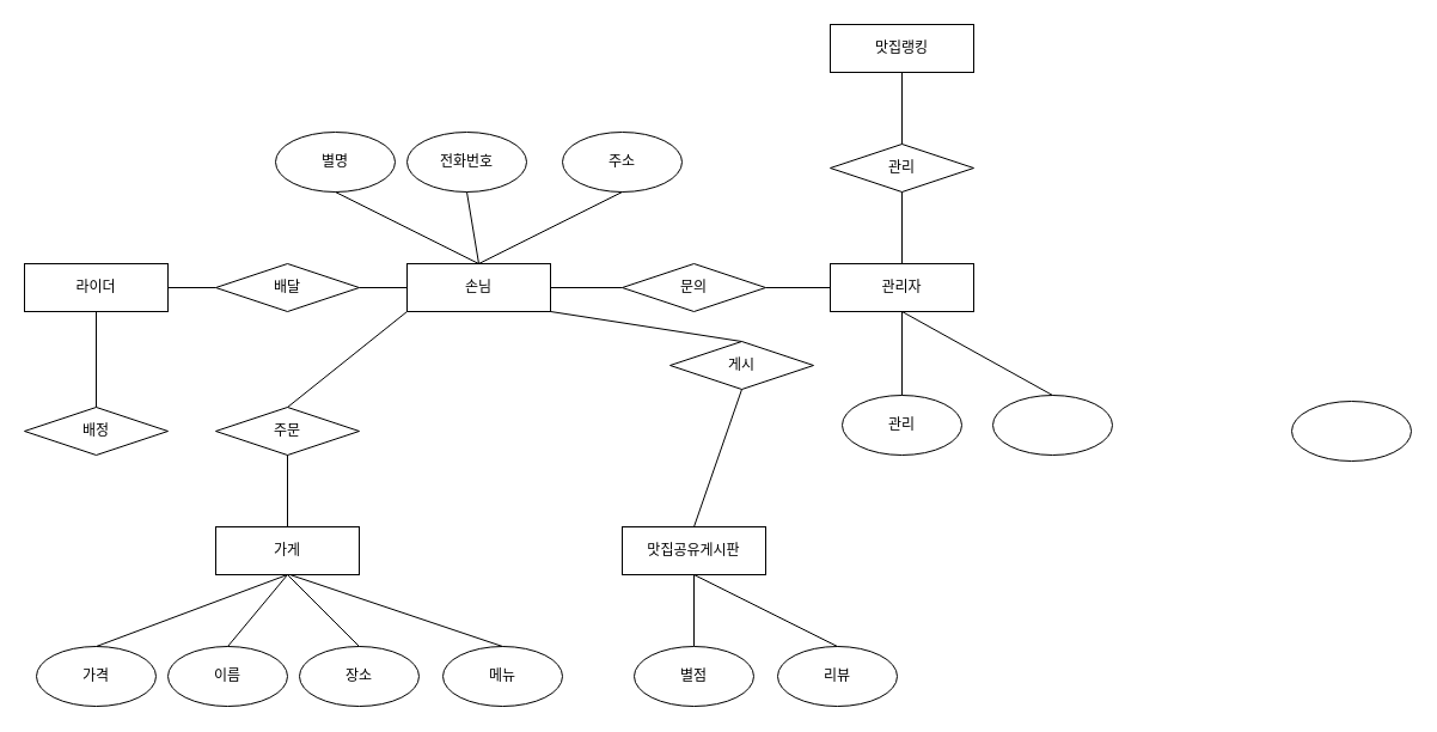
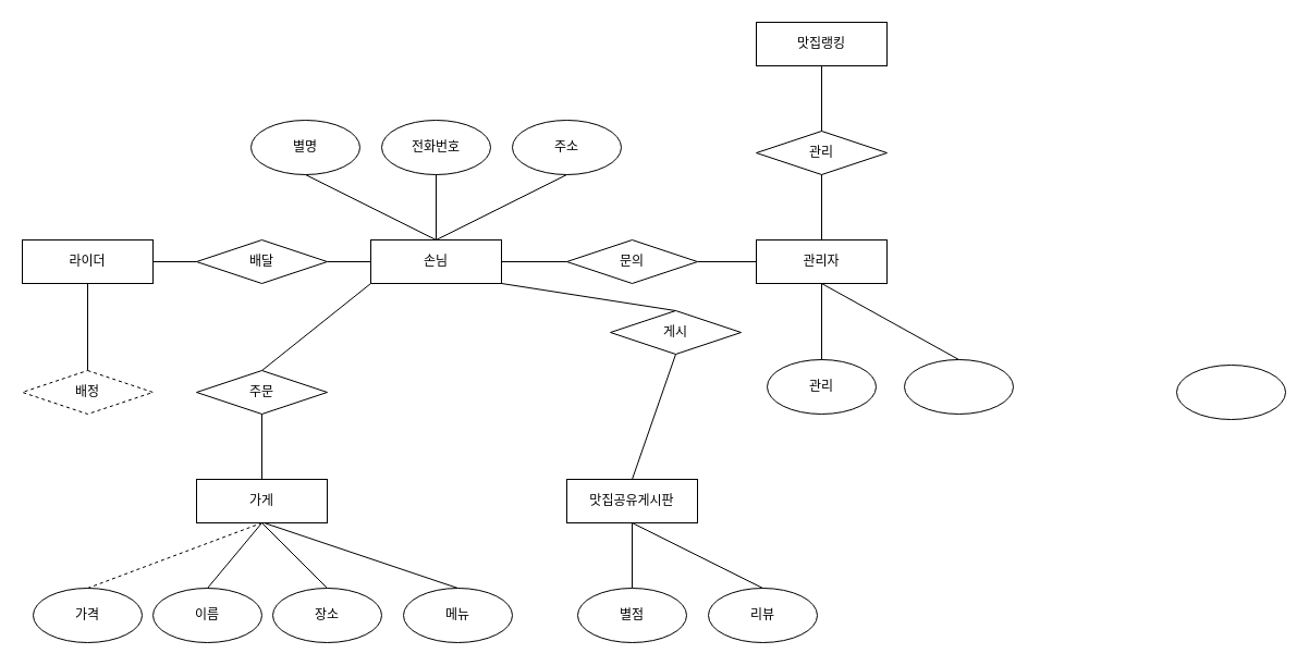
- <mxCell id="43" value="전화번호" style="ellipse;whiteSpace=wrap;html=1;" vertex="1" parent="1"><mxGeometry x="340" y="110" width="100" height="50" as="geometry" /></mxCell>
+ <mxCell id="43" value="전화번호" style="ellipse;whiteSpace=wrap;html=1;" vertex="1" parent="1"><mxGeometry x="350" y="110" width="100" height="50" as="geometry" /></mxCell>
- <mxCell id="8" value="배정" style="rhombus;whiteSpace=wrap;html=1;" vertex="1" parent="1"><mxGeometry x="20" y="340" width="120" height="40" as="geometry" /></mxCell>
+ <mxCell id="8" value="배정" style="rhombus;whiteSpace=wrap;html=1;dashed=1;" vertex="1" parent="1"><mxGeometry x="20" y="340" width="120" height="40" as="geometry" /></mxCell>
- <mxCell id="30" value="" style="endArrow=none;html=1;entryX=0.5;entryY=1;entryDx=0;entryDy=0;exitX=0.5;exitY=0;exitDx=0;exitDy=0;" edge="1" parent="1" source="28" target="2"><mxGeometry width="50" height="50" relative="1" as="geometry"><mxPoint x="210" y="520" as="sourcePoint" /><mxPoint x="260" y="160" as="targetPoint" /></mxGeometry></mxCell>
+ <mxCell id="30" value="" style="endArrow=none;html=1;entryX=0.5;entryY=1;entryDx=0;entryDy=0;exitX=0.5;exitY=0;exitDx=0;exitDy=0;dashed=1;" edge="1" parent="1" source="28" target="2"><mxGeometry width="50" height="50" relative="1" as="geometry"><mxPoint x="210" y="520" as="sourcePoint" /><mxPoint x="260" y="160" as="targetPoint" /></mxGeometry></mxCell>
